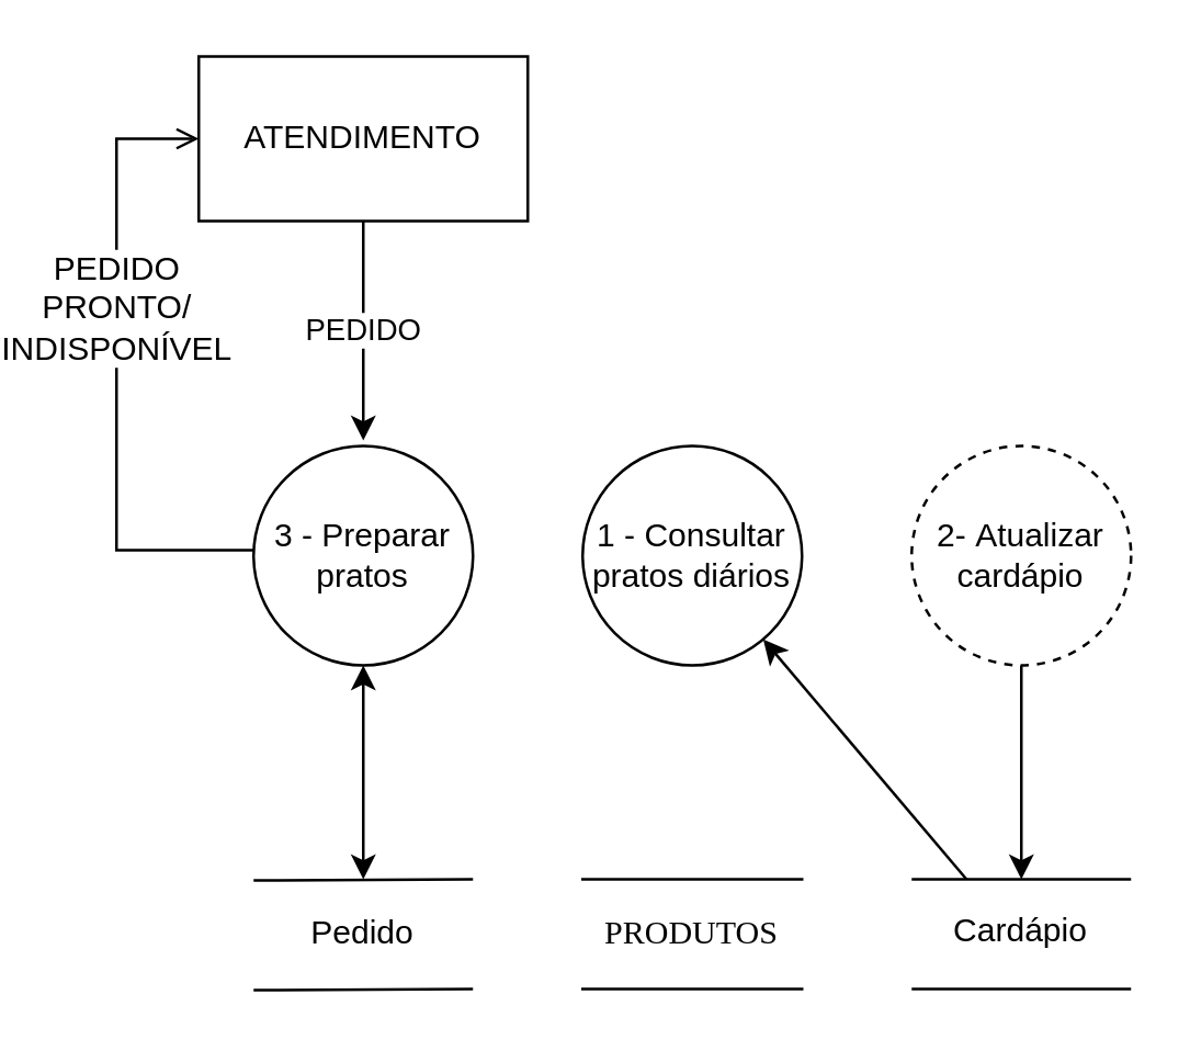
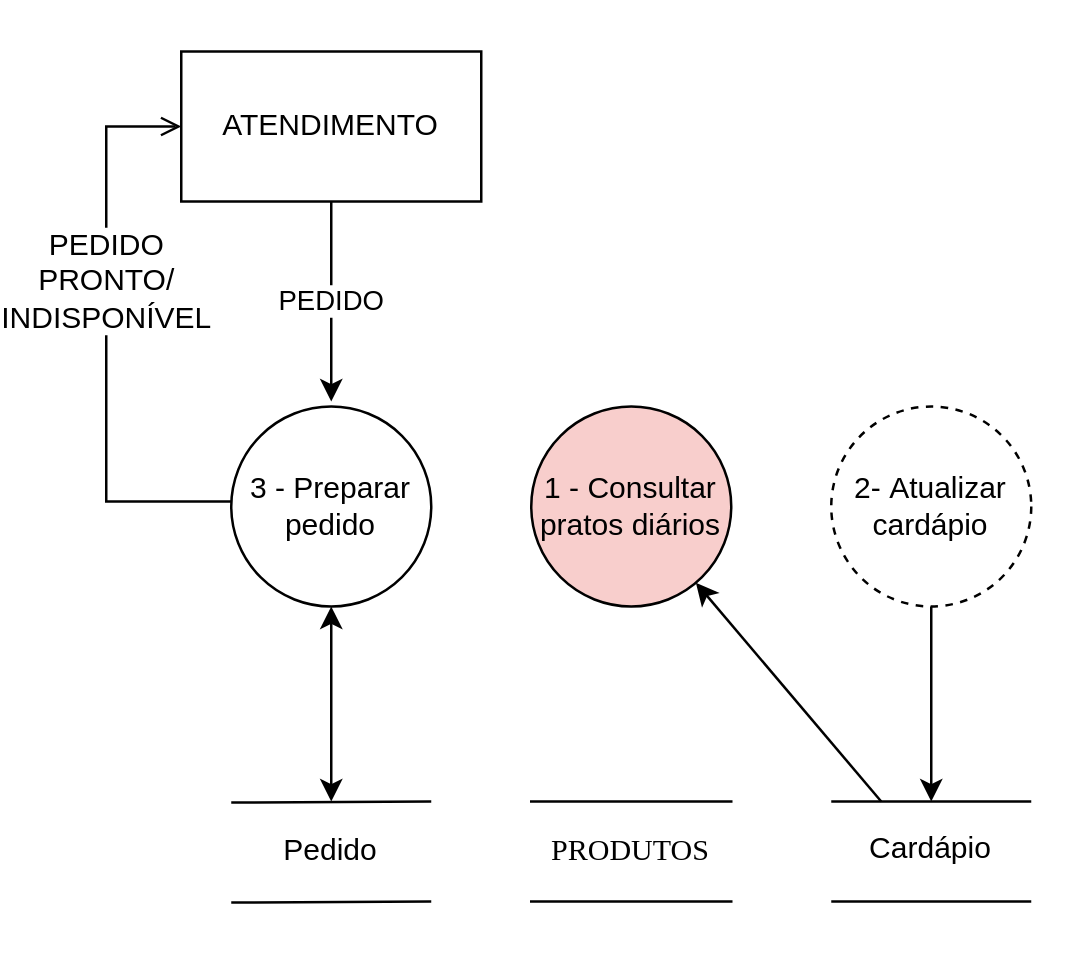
- <mxCell id="4" value="3 -&amp;nbsp;Preparar pratos" style="ellipse;whiteSpace=wrap;html=1;aspect=fixed;" parent="1" vertex="1"><mxGeometry x="70" y="162" width="80" height="80" as="geometry" /></mxCell>
+ <mxCell id="4" value="3 -&amp;nbsp;Preparar pedido" style="ellipse;whiteSpace=wrap;html=1;aspect=fixed;" parent="1" vertex="1"><mxGeometry x="70" y="162" width="80" height="80" as="geometry" /></mxCell>
- <mxCell id="5" value="1 - Consultar pratos diários" style="ellipse;whiteSpace=wrap;html=1;aspect=fixed;" parent="1" vertex="1"><mxGeometry x="190" y="162" width="80" height="80" as="geometry" /></mxCell>
+ <mxCell id="5" value="1 - Consultar pratos diários" style="ellipse;whiteSpace=wrap;html=1;aspect=fixed;fillColor=#f8cecc;" parent="1" vertex="1"><mxGeometry x="190" y="162" width="80" height="80" as="geometry" /></mxCell>
